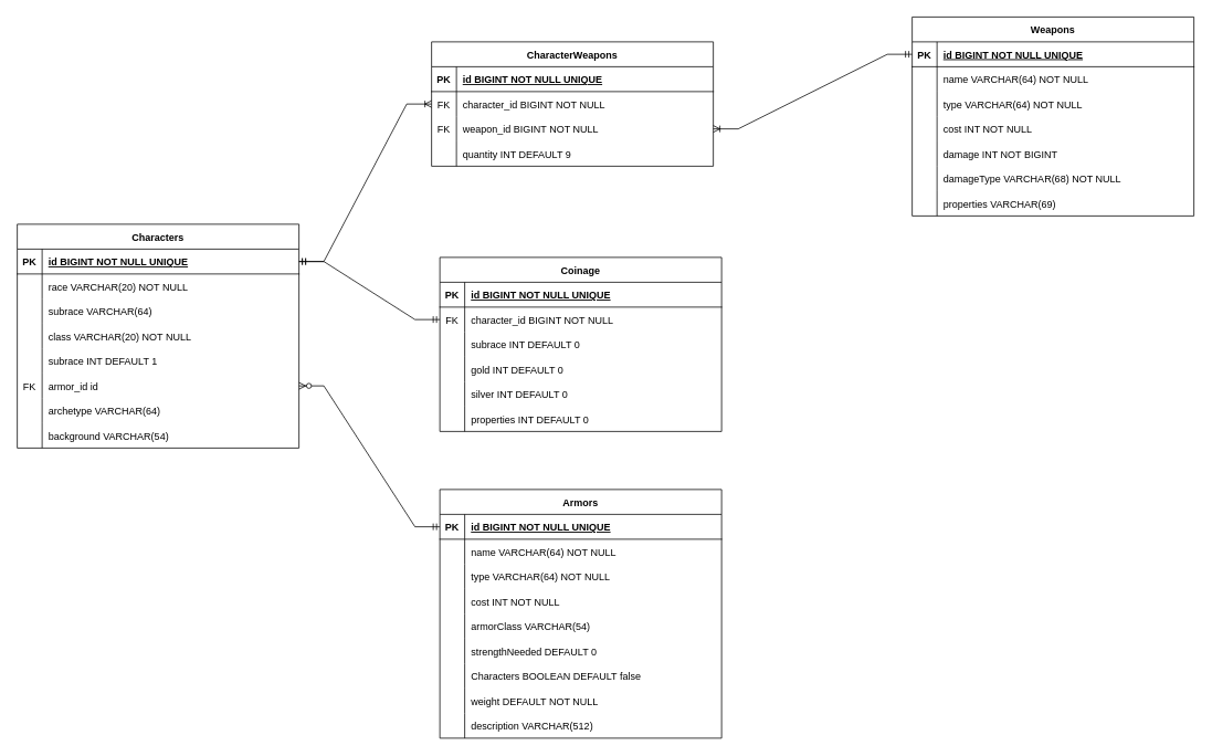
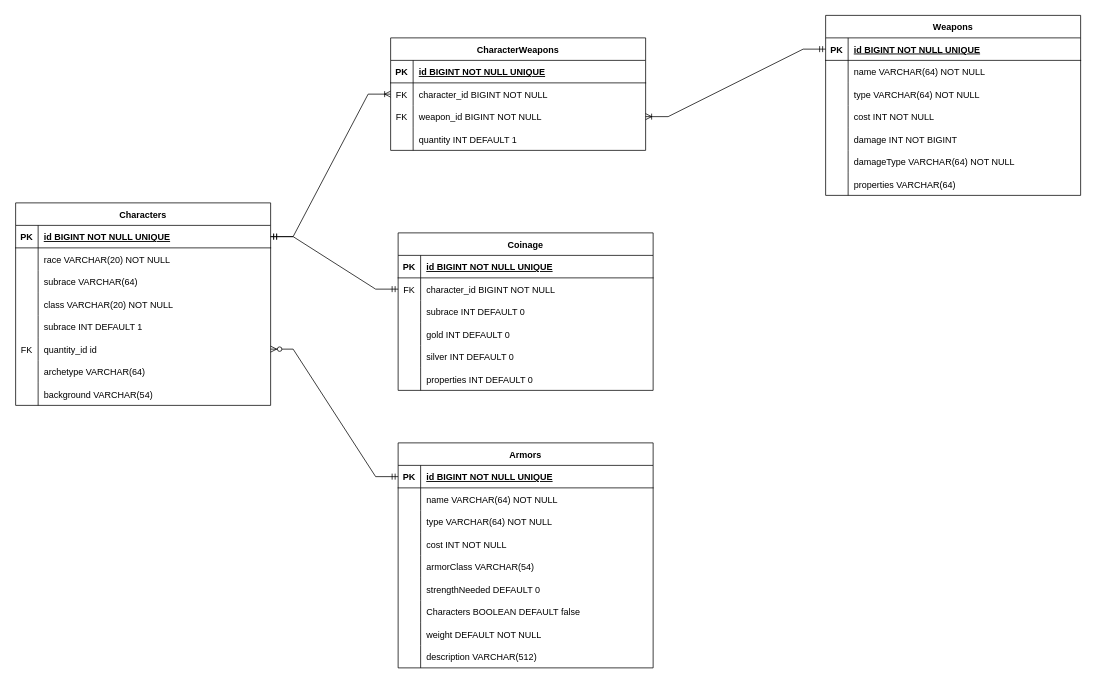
- <mxCell id="61" value="quantity INT DEFAULT 9" style="shape=partialRectangle;connectable=0;fillColor=none;top=0;left=0;bottom=0;right=0;align=left;spacingLeft=6;overflow=hidden;" parent="59" vertex="1"><mxGeometry x="30" width="310" height="30" as="geometry"><mxRectangle width="310" height="30" as="alternateBounds" /></mxGeometry></mxCell>
+ <mxCell id="61" value="quantity INT DEFAULT 1" style="shape=partialRectangle;connectable=0;fillColor=none;top=0;left=0;bottom=0;right=0;align=left;spacingLeft=6;overflow=hidden;" parent="59" vertex="1"><mxGeometry x="30" width="310" height="30" as="geometry"><mxRectangle width="310" height="30" as="alternateBounds" /></mxGeometry></mxCell>
- <mxCell id="45" value="damageType VARCHAR(68) NOT NULL" style="shape=partialRectangle;connectable=0;fillColor=none;top=0;left=0;bottom=0;right=0;align=left;spacingLeft=6;overflow=hidden;" parent="43" vertex="1"><mxGeometry x="30" width="310" height="30" as="geometry"><mxRectangle width="310" height="30" as="alternateBounds" /></mxGeometry></mxCell>
+ <mxCell id="45" value="damageType VARCHAR(64) NOT NULL" style="shape=partialRectangle;connectable=0;fillColor=none;top=0;left=0;bottom=0;right=0;align=left;spacingLeft=6;overflow=hidden;" parent="43" vertex="1"><mxGeometry x="30" width="310" height="30" as="geometry"><mxRectangle width="310" height="30" as="alternateBounds" /></mxGeometry></mxCell>
- <mxCell id="48" value="properties VARCHAR(69)" style="shape=partialRectangle;connectable=0;fillColor=none;top=0;left=0;bottom=0;right=0;align=left;spacingLeft=6;overflow=hidden;" parent="46" vertex="1"><mxGeometry x="30" width="310" height="30" as="geometry"><mxRectangle width="310" height="30" as="alternateBounds" /></mxGeometry></mxCell>
+ <mxCell id="48" value="properties VARCHAR(64)" style="shape=partialRectangle;connectable=0;fillColor=none;top=0;left=0;bottom=0;right=0;align=left;spacingLeft=6;overflow=hidden;" parent="46" vertex="1"><mxGeometry x="30" width="310" height="30" as="geometry"><mxRectangle width="310" height="30" as="alternateBounds" /></mxGeometry></mxCell>
- <mxCell id="20" value="armor_id id" style="shape=partialRectangle;connectable=0;fillColor=none;top=0;left=0;bottom=0;right=0;align=left;spacingLeft=6;overflow=hidden;" parent="18" vertex="1"><mxGeometry x="30" width="310" height="30" as="geometry"><mxRectangle width="310" height="30" as="alternateBounds" /></mxGeometry></mxCell>
+ <mxCell id="20" value="quantity_id id" style="shape=partialRectangle;connectable=0;fillColor=none;top=0;left=0;bottom=0;right=0;align=left;spacingLeft=6;overflow=hidden;" parent="18" vertex="1"><mxGeometry x="30" width="310" height="30" as="geometry"><mxRectangle width="310" height="30" as="alternateBounds" /></mxGeometry></mxCell>
